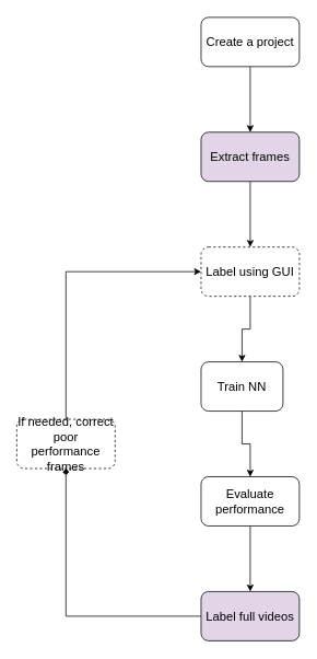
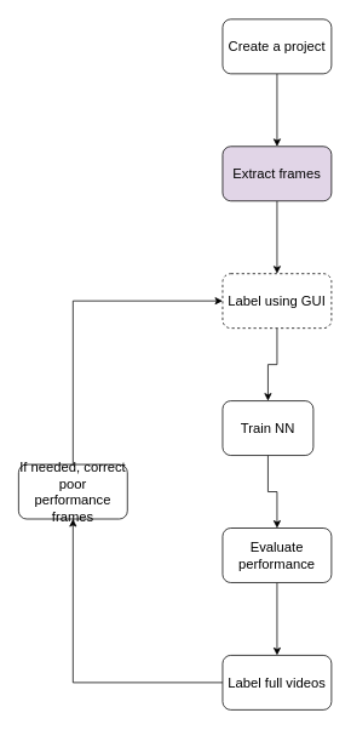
- <mxCell id="15" value="If needed, correct poor performance frames" style="whiteSpace=wrap;html=1;rounded=1;fontSize=15;dashed=1;" vertex="1" parent="1"><mxGeometry x="20" y="510" width="120" height="60" as="geometry" /></mxCell>
+ <mxCell id="15" value="If needed, correct poor performance frames" style="whiteSpace=wrap;html=1;rounded=1;fontSize=15;" vertex="1" parent="1"><mxGeometry x="20" y="510" width="120" height="60" as="geometry" /></mxCell>
- <mxCell id="12" value="" style="edgeStyle=orthogonalEdgeStyle;rounded=0;orthogonalLoop=1;jettySize=auto;html=1;fontSize=15;endArrow=diamond;" edge="1" parent="1" source="13" target="15"><mxGeometry relative="1" as="geometry" /></mxCell>
+ <mxCell id="12" value="" style="edgeStyle=orthogonalEdgeStyle;rounded=0;orthogonalLoop=1;jettySize=auto;html=1;fontSize=15;" edge="1" parent="1" source="13" target="15"><mxGeometry relative="1" as="geometry" /></mxCell>
- <mxCell id="13" value="Label full videos" style="whiteSpace=wrap;html=1;rounded=1;fontSize=15;fillColor=#e1d5e7;" vertex="1" parent="1"><mxGeometry x="245" y="720" width="120" height="60" as="geometry" /></mxCell>
+ <mxCell id="13" value="Label full videos" style="whiteSpace=wrap;html=1;rounded=1;fontSize=15;" vertex="1" parent="1"><mxGeometry x="245" y="720" width="120" height="60" as="geometry" /></mxCell>
